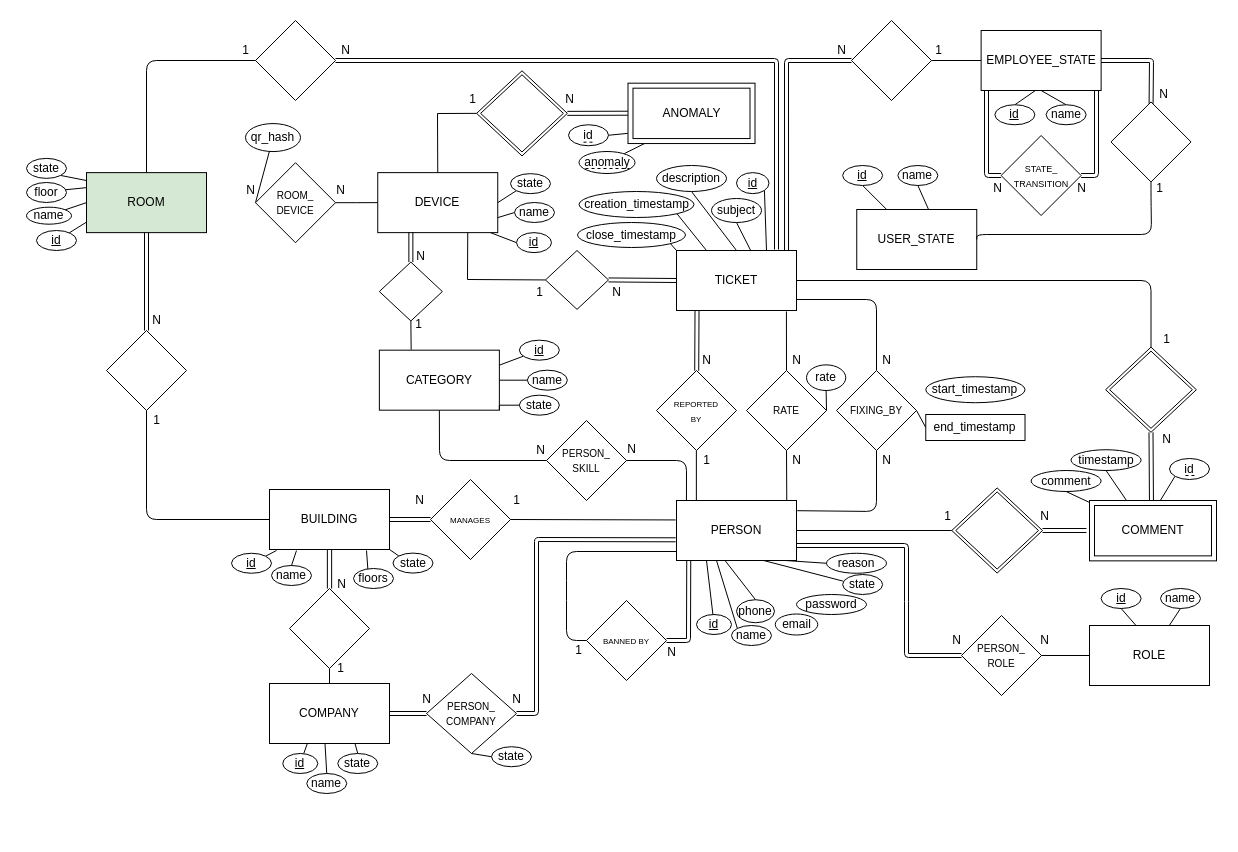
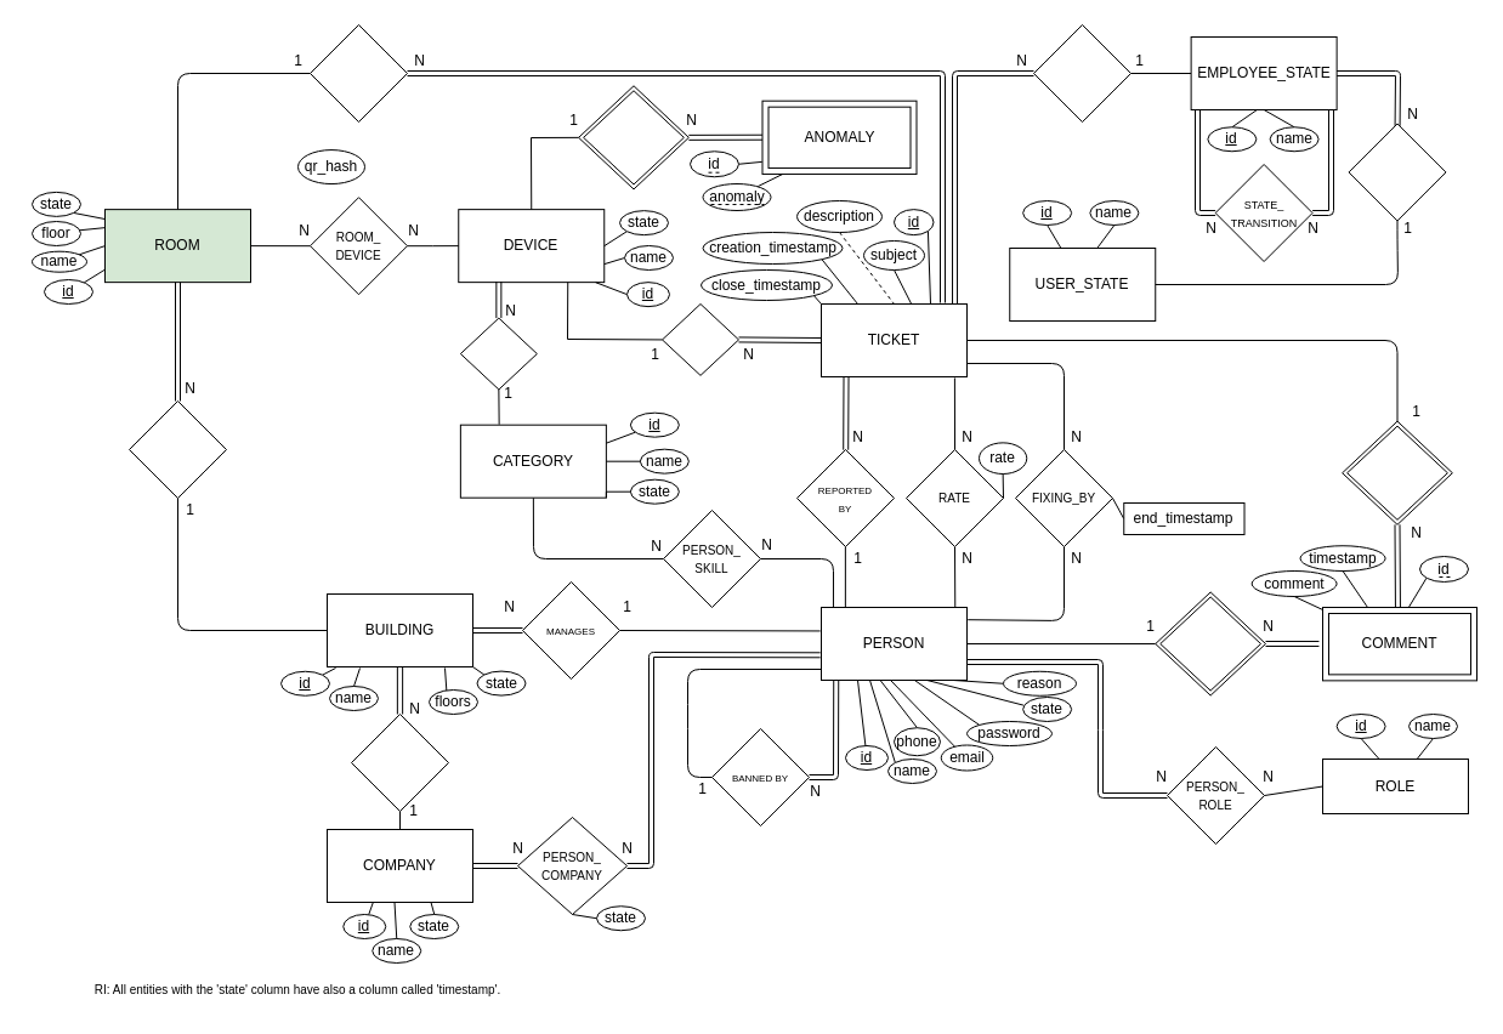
- <mxCell id="153" style="edgeStyle=none;rounded=0;orthogonalLoop=1;jettySize=auto;html=1;exitX=0;exitY=0.5;exitDx=0;exitDy=0;endArrow=none;endFill=0;" parent="1" source="175" target="162" edge="1"><mxGeometry relative="1" as="geometry"><mxPoint x="251" y="202" as="sourcePoint" /></mxGeometry></mxCell>
+ <mxCell id="153" style="edgeStyle=none;rounded=0;orthogonalLoop=1;jettySize=auto;html=1;exitX=0;exitY=0.5;exitDx=0;exitDy=0;entryX=1;entryY=0.5;entryDx=0;entryDy=0;endArrow=none;endFill=0;" parent="1" source="175" target="46" edge="1"><mxGeometry relative="1" as="geometry"><mxPoint x="251" y="202" as="sourcePoint" /></mxGeometry></mxCell>
- <mxCell id="62" value="" style="edgeStyle=none;orthogonalLoop=1;jettySize=auto;html=1;endArrow=none;endFill=0;exitX=0.5;exitY=1;exitDx=0;exitDy=0;entryX=0.5;entryY=0;entryDx=0;entryDy=0;" parent="1" source="63" target="17" edge="1"><mxGeometry relative="1" as="geometry"><mxPoint x="691" y="248" as="targetPoint" /></mxGeometry></mxCell>
+ <mxCell id="62" value="" style="edgeStyle=none;orthogonalLoop=1;jettySize=auto;html=1;endArrow=none;endFill=0;exitX=0.5;exitY=1;exitDx=0;exitDy=0;entryX=0.5;entryY=0;entryDx=0;entryDy=0;dashed=1;" parent="1" source="63" target="17" edge="1"><mxGeometry relative="1" as="geometry"><mxPoint x="691" y="248" as="targetPoint" /></mxGeometry></mxCell>
- <mxCell id="88" value="USER_STATE" style="whiteSpace=wrap;html=1;" parent="1" vertex="1"><mxGeometry x="856.25" y="209" width="120" height="60" as="geometry" /></mxCell>
+ <mxCell id="88" value="USER_STATE" style="whiteSpace=wrap;html=1;" parent="1" vertex="1"><mxGeometry x="831.25" y="204" width="120" height="60" as="geometry" /></mxCell>
- <mxCell id="142" value="start_timestamp" style="ellipse;whiteSpace=wrap;html=1;" parent="1" vertex="1"><mxGeometry x="925.26" y="376.23" width="99.25" height="26" as="geometry" /></mxCell>
+ <mxCell id="116" style="edgeStyle=none;orthogonalLoop=1;jettySize=auto;html=1;exitX=0;exitY=0;exitDx=0;exitDy=0;endArrow=none;endFill=0;entryX=0.643;entryY=1.004;entryDx=0;entryDy=0;entryPerimeter=0;" parent="1" source="149" target="10" edge="1"><mxGeometry relative="1" as="geometry"><mxPoint x="761" y="590" as="targetPoint" /></mxGeometry></mxCell>
+ <mxCell id="112" style="edgeStyle=none;orthogonalLoop=1;jettySize=auto;html=1;exitX=0.267;exitY=0.064;exitDx=0;exitDy=0;entryX=0.479;entryY=1.008;entryDx=0;entryDy=0;entryPerimeter=0;endArrow=none;endFill=0;exitPerimeter=0;" parent="1" source="113" target="10" edge="1"><mxGeometry relative="1" as="geometry" /></mxCell>
- <mxCell id="59" value="ROLE" style="whiteSpace=wrap;html=1;" parent="1" vertex="1"><mxGeometry x="1089" y="625" width="120" height="60" as="geometry" /></mxCell>
+ <mxCell id="59" value="ROLE" style="whiteSpace=wrap;html=1;" parent="1" vertex="1"><mxGeometry x="1089" y="625" width="120" height="45" as="geometry" /></mxCell>
+ <mxCell id="182" value="&lt;font style=&quot;font-size: 10px&quot;&gt;RI: All entities with the 'state' column have also a column called 'timestamp'.&lt;/font&gt;" style="text;html=1;strokeColor=none;fillColor=none;align=center;verticalAlign=middle;whiteSpace=wrap;rounded=0;" parent="1" vertex="1"><mxGeometry x="20" y="800" width="450" height="30" as="geometry" /></mxCell>
